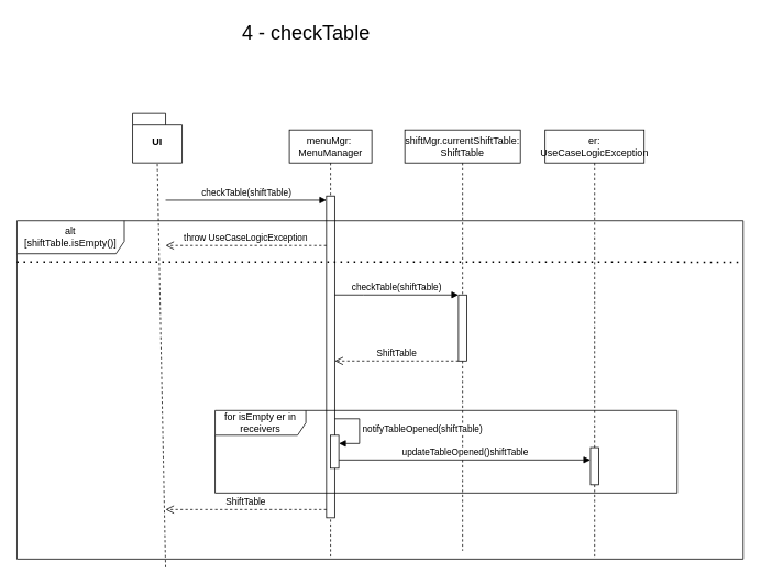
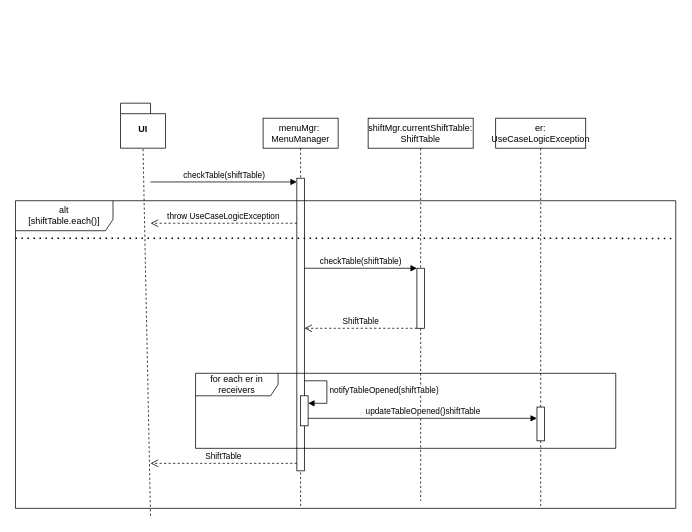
- <mxCell id="7" value="&lt;font style=&quot;font-size: 24px;&quot;&gt;4 - checkTable&lt;/font&gt;" style="text;html=1;align=center;verticalAlign=middle;resizable=0;points=[];autosize=1;strokeColor=none;fillColor=none;" vertex="1" parent="1"><mxGeometry x="280" y="20" width="180" height="40" as="geometry" /></mxCell>
- <mxCell id="9" value="alt&lt;div&gt;[shiftTable.isEmpty()]&lt;/div&gt;" style="shape=umlFrame;whiteSpace=wrap;html=1;pointerEvents=0;width=130;height=40;" vertex="1" parent="1"><mxGeometry x="20" y="267" width="880" height="410" as="geometry" /></mxCell>
+ <mxCell id="9" value="alt&lt;div&gt;[shiftTable.each()]&lt;/div&gt;" style="shape=umlFrame;whiteSpace=wrap;html=1;pointerEvents=0;width=130;height=40;" vertex="1" parent="1"><mxGeometry x="20" y="267" width="880" height="410" as="geometry" /></mxCell>
- <mxCell id="20" value="for isEmpty er in receivers" style="shape=umlFrame;whiteSpace=wrap;html=1;pointerEvents=0;width=110;height=30;" vertex="1" parent="1"><mxGeometry x="260" y="497" width="560" height="100" as="geometry" /></mxCell>
+ <mxCell id="20" value="for each er in receivers" style="shape=umlFrame;whiteSpace=wrap;html=1;pointerEvents=0;width=110;height=30;" vertex="1" parent="1"><mxGeometry x="260" y="497" width="560" height="100" as="geometry" /></mxCell>
